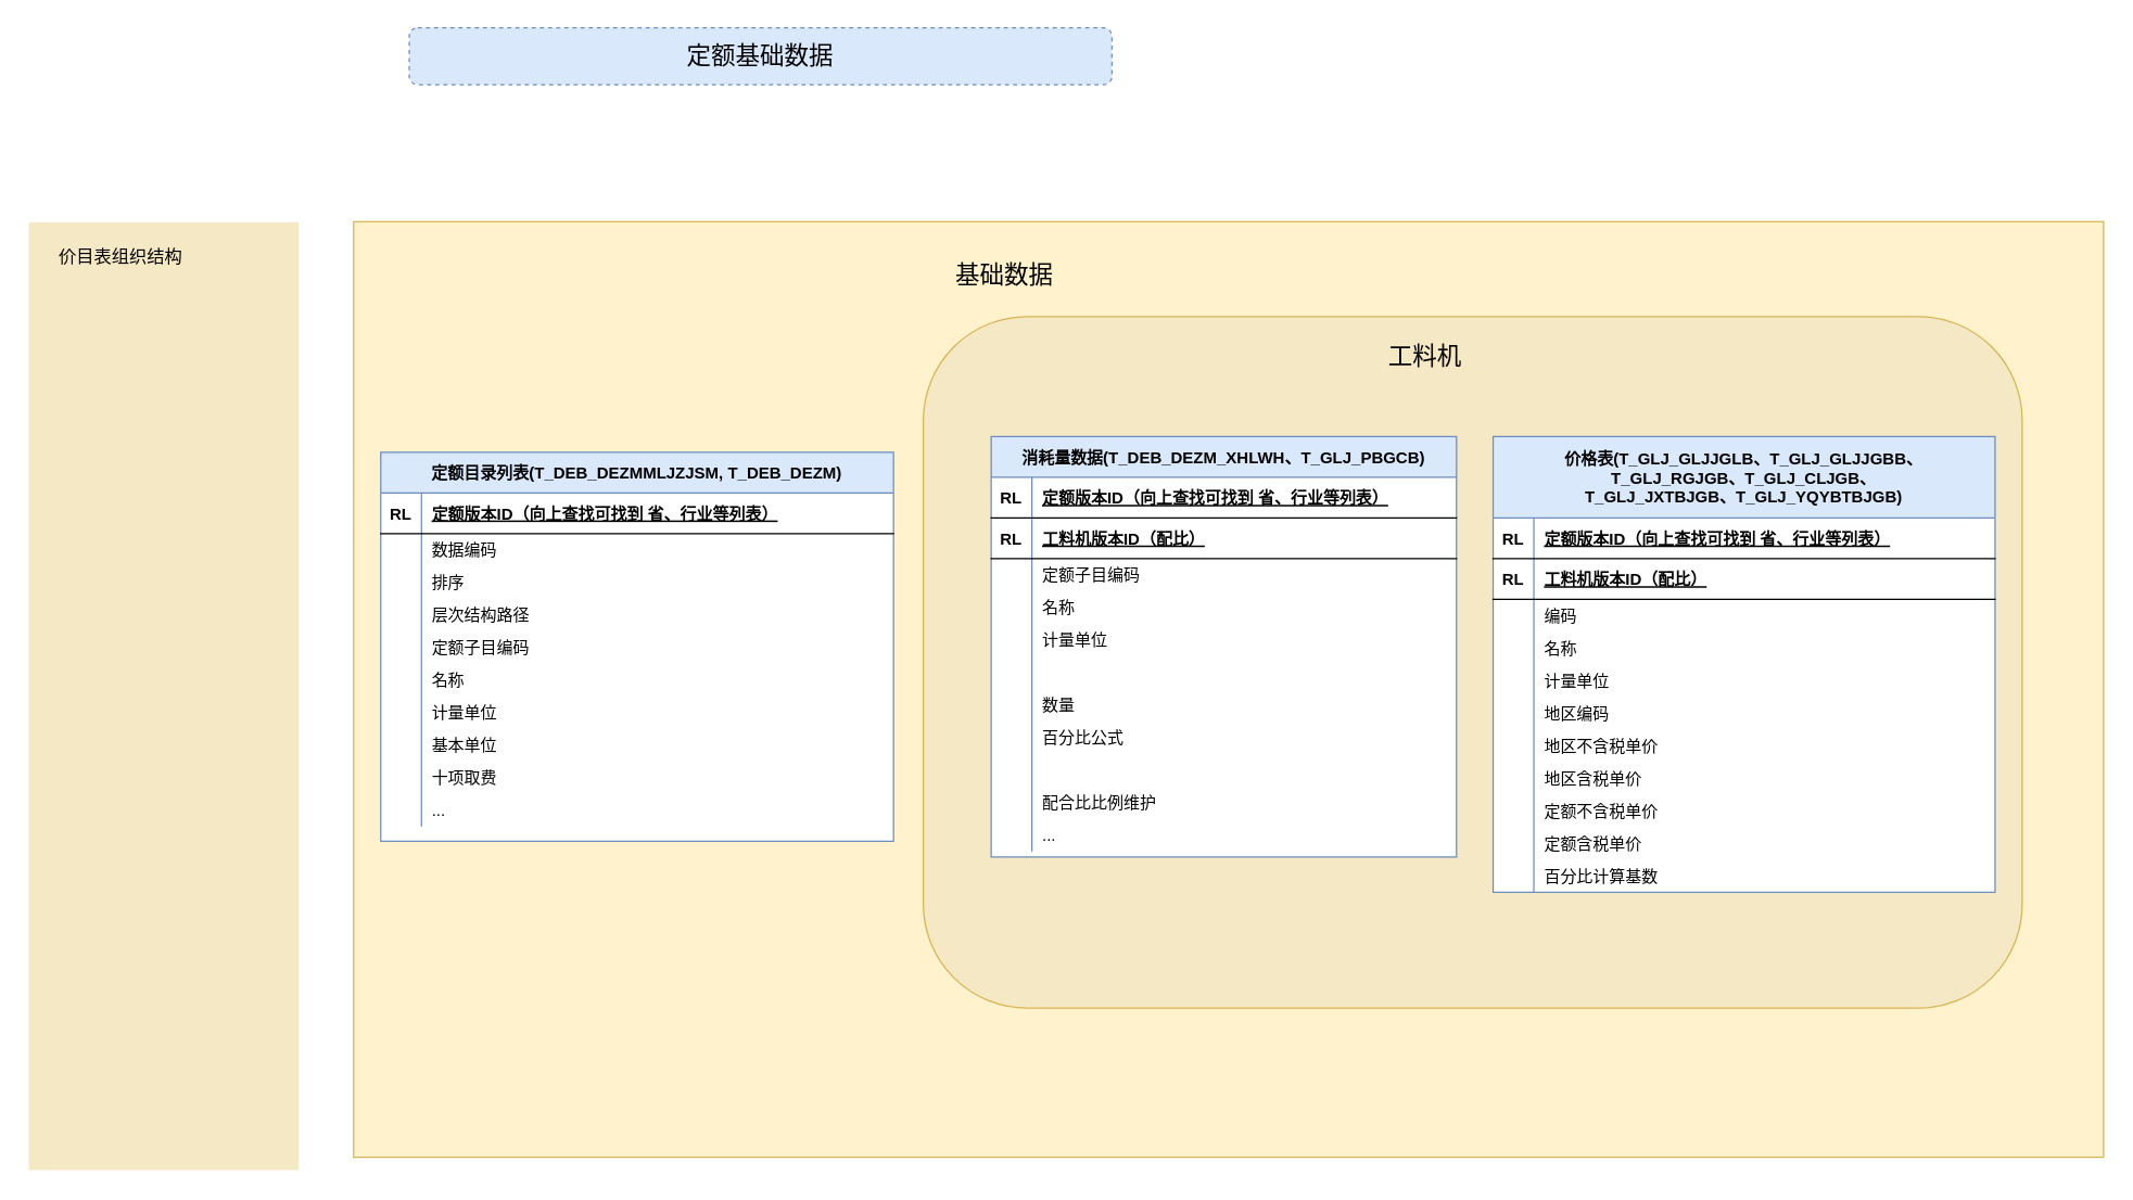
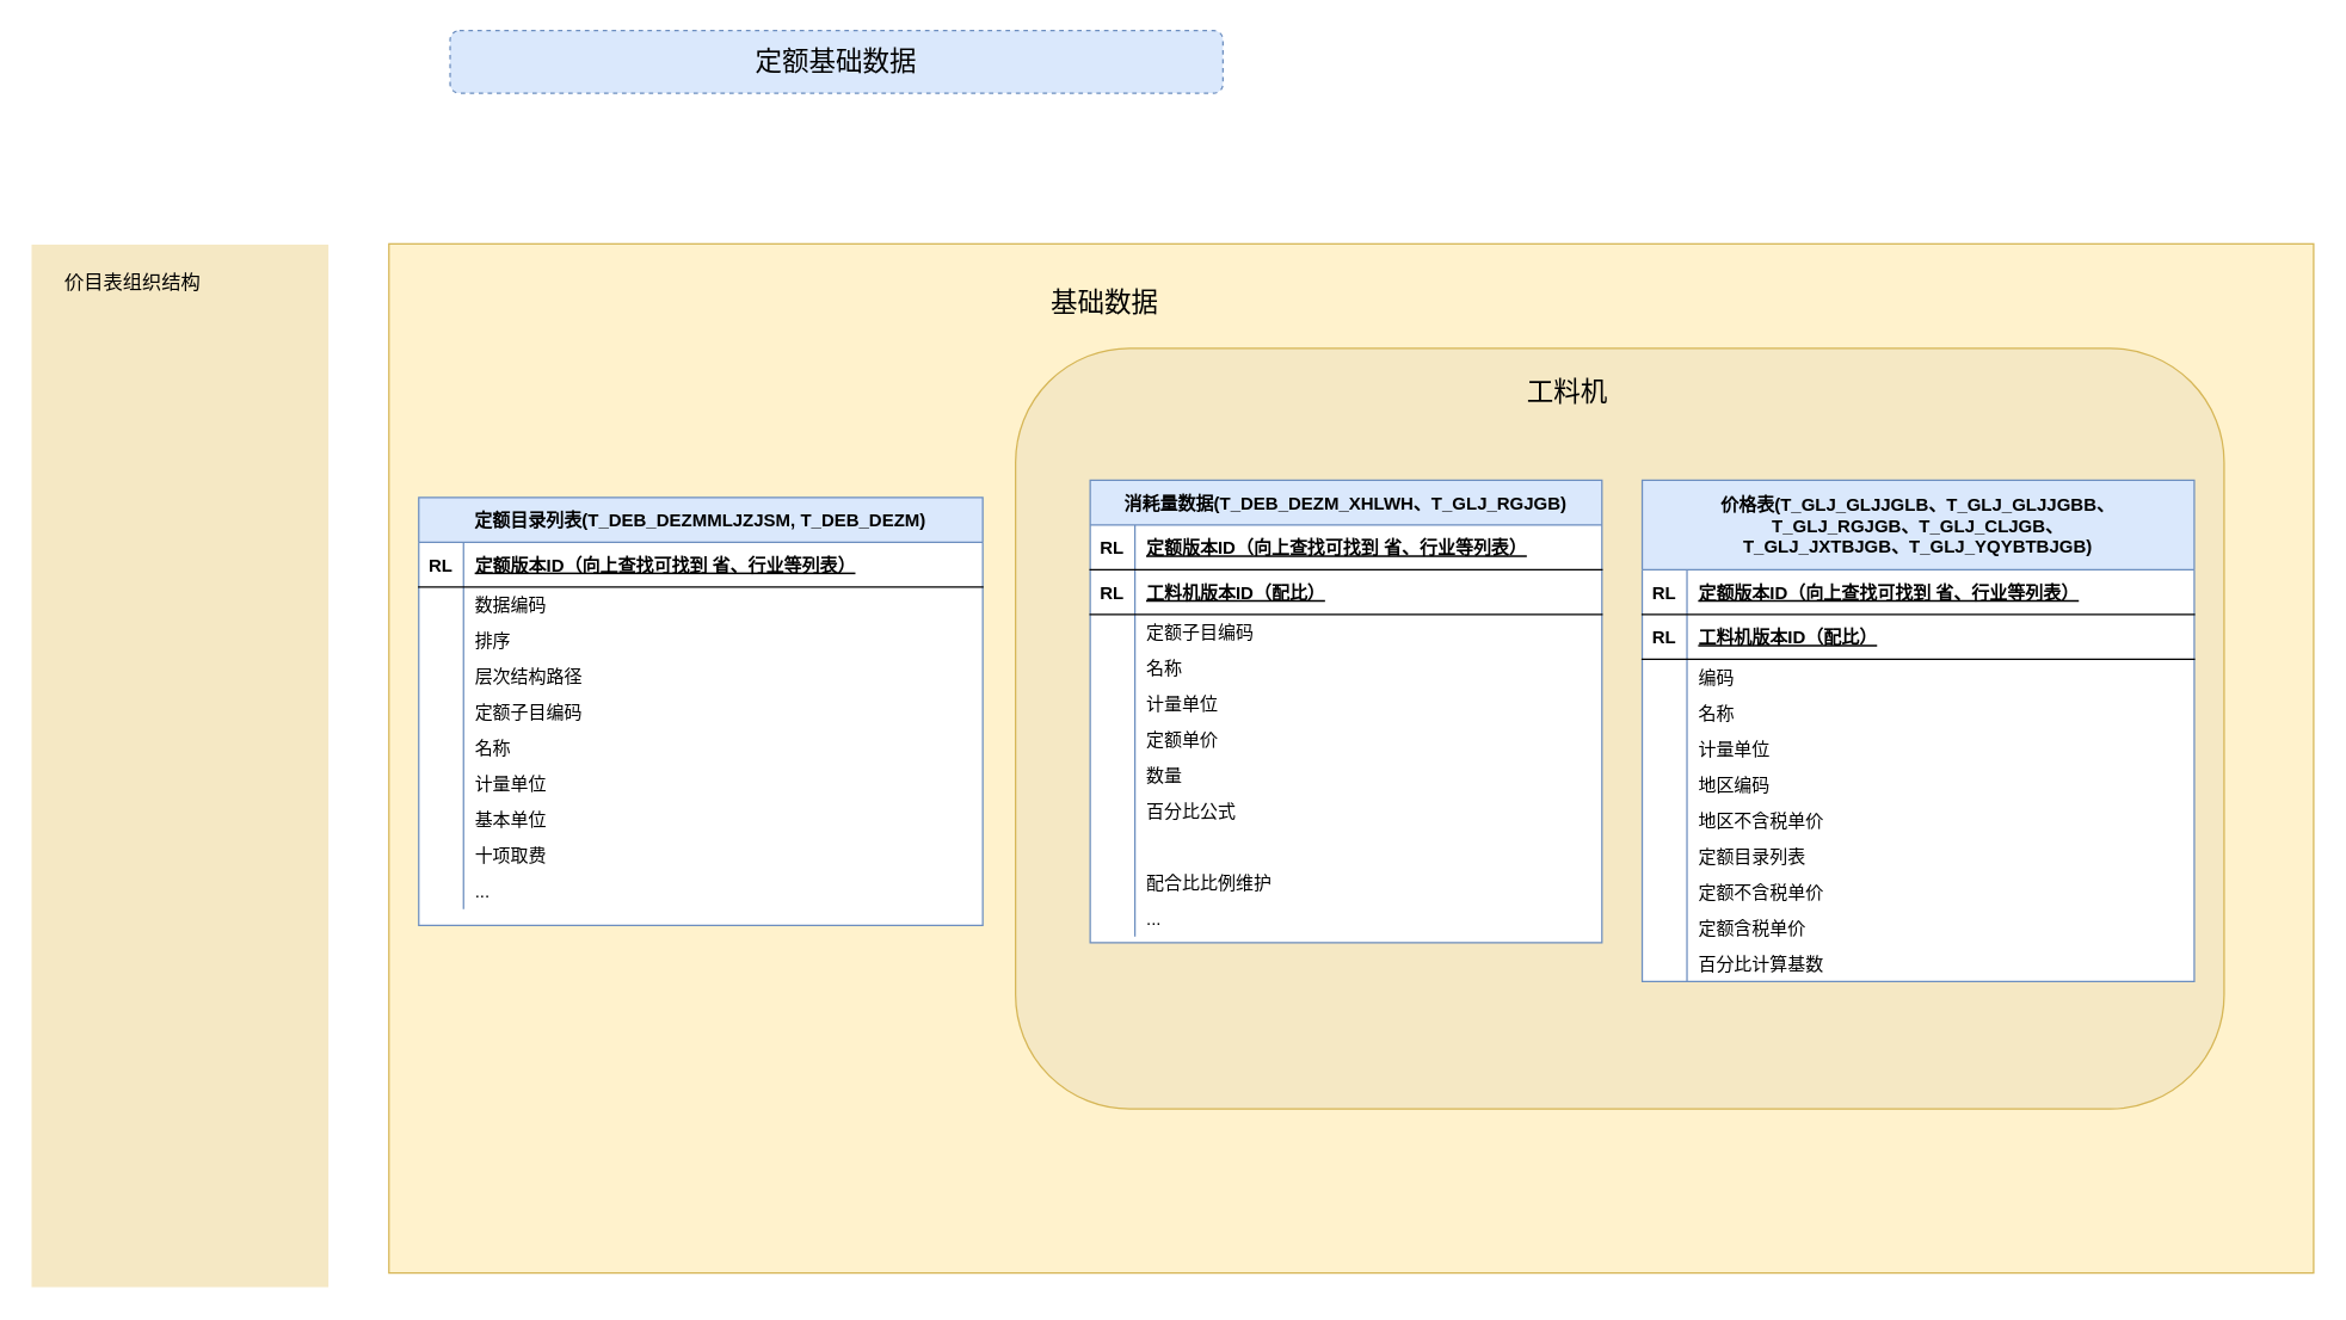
- <mxCell id="37" value="消耗量数据(T_DEB_DEZM_XHLWH、T_GLJ_PBGCB)" style="shape=table;startSize=30;container=1;collapsible=1;childLayout=tableLayout;fixedRows=1;rowLines=0;fontStyle=1;align=center;resizeLast=1;fillColor=#dae8fc;strokeColor=#6c8ebf;shadow=0;rounded=0;sketch=0;swimlaneFillColor=default;" vertex="1" parent="1"><mxGeometry x="730" y="321.5" width="343" height="310" as="geometry"><mxRectangle x="770" y="98" width="140" height="28" as="alternateBounds" /></mxGeometry></mxCell>
+ <mxCell id="37" value="消耗量数据(T_DEB_DEZM_XHLWH、T_GLJ_RGJGB)" style="shape=table;startSize=30;container=1;collapsible=1;childLayout=tableLayout;fixedRows=1;rowLines=0;fontStyle=1;align=center;resizeLast=1;fillColor=#dae8fc;strokeColor=#6c8ebf;shadow=0;rounded=0;sketch=0;swimlaneFillColor=default;" vertex="1" parent="1"><mxGeometry x="730" y="321.5" width="343" height="310" as="geometry"><mxRectangle x="770" y="98" width="140" height="28" as="alternateBounds" /></mxGeometry></mxCell>
+ <mxCell id="55" value="定额单价" style="shape=partialRectangle;connectable=0;fillColor=none;top=0;left=0;bottom=0;right=0;align=left;spacingLeft=6;overflow=hidden;" vertex="1" parent="53"><mxGeometry x="30" width="313" height="24" as="geometry"><mxRectangle width="313" height="24" as="alternateBounds" /></mxGeometry></mxCell>
- <mxCell id="95" value="地区含税单价" style="shape=partialRectangle;connectable=0;fillColor=none;top=0;left=0;bottom=0;right=0;align=left;spacingLeft=6;overflow=hidden;" vertex="1" parent="93"><mxGeometry x="30" width="340" height="24" as="geometry"><mxRectangle width="340" height="24" as="alternateBounds" /></mxGeometry></mxCell>
+ <mxCell id="95" value="定额目录列表" style="shape=partialRectangle;connectable=0;fillColor=none;top=0;left=0;bottom=0;right=0;align=left;spacingLeft=6;overflow=hidden;" vertex="1" parent="93"><mxGeometry x="30" width="340" height="24" as="geometry"><mxRectangle width="340" height="24" as="alternateBounds" /></mxGeometry></mxCell>
